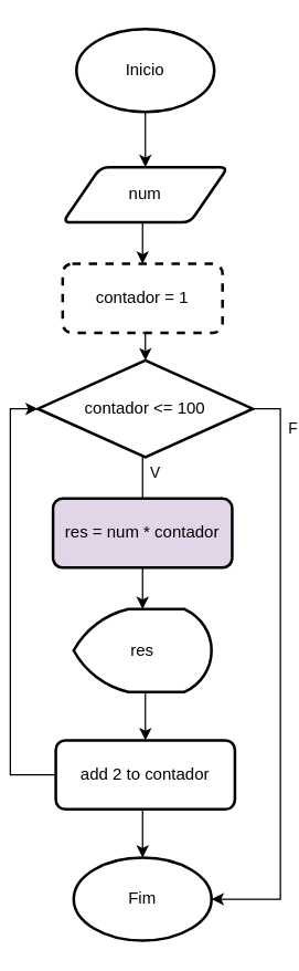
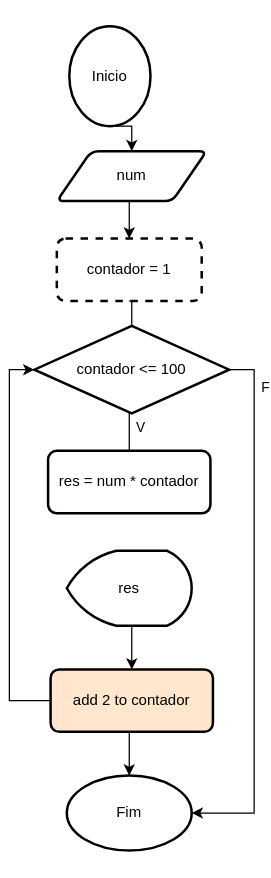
- <mxCell id="3" value="Inicio" style="strokeWidth=2;html=1;shape=mxgraph.flowchart.start_1;whiteSpace=wrap;" vertex="1" parent="1"><mxGeometry x="48" y="20" width="100" height="60" as="geometry" /></mxCell>
+ <mxCell id="3" value="Inicio" style="strokeWidth=2;html=1;shape=mxgraph.flowchart.start_1;whiteSpace=wrap;" vertex="1" parent="1"><mxGeometry x="48" y="20" width="65" height="80" as="geometry" /></mxCell>
- <mxCell id="18" style="edgeStyle=orthogonalEdgeStyle;rounded=0;orthogonalLoop=1;jettySize=auto;html=1;exitX=0.5;exitY=1;exitDx=0;exitDy=0;entryX=0.5;entryY=0;entryDx=0;entryDy=0;entryPerimeter=0;" edge="1" parent="1" source="7" target="10"><mxGeometry relative="1" as="geometry" /></mxCell>
+ <mxCell id="18" style="edgeStyle=orthogonalEdgeStyle;rounded=0;orthogonalLoop=1;jettySize=auto;html=1;exitX=0.5;exitY=1;exitDx=0;exitDy=0;entryX=0.5;entryY=0;entryDx=0;entryDy=0;entryPerimeter=0;endArrow=none;" edge="1" parent="1" source="7" target="10"><mxGeometry relative="1" as="geometry" /></mxCell>
- <mxCell id="11" value="res = num * contador" style="rounded=1;whiteSpace=wrap;html=1;absoluteArcSize=1;arcSize=14;strokeWidth=2;fillColor=#e1d5e7;" vertex="1" parent="1"><mxGeometry x="31" y="360" width="130" height="50" as="geometry" /></mxCell>
+ <mxCell id="11" value="res = num * contador" style="rounded=1;whiteSpace=wrap;html=1;absoluteArcSize=1;arcSize=14;strokeWidth=2;" vertex="1" parent="1"><mxGeometry x="31" y="360" width="130" height="50" as="geometry" /></mxCell>
- <mxCell id="19" style="edgeStyle=orthogonalEdgeStyle;rounded=0;orthogonalLoop=1;jettySize=auto;html=1;exitX=0.5;exitY=1;exitDx=0;exitDy=0;entryX=0.5;entryY=0;entryDx=0;entryDy=0;entryPerimeter=0;" edge="1" parent="1" source="11" target="13"><mxGeometry relative="1" as="geometry" /></mxCell>
- <mxCell id="14" value="add 2 to contador" style="rounded=1;whiteSpace=wrap;html=1;absoluteArcSize=1;arcSize=14;strokeWidth=2;" vertex="1" parent="1"><mxGeometry x="33" y="535" width="130" height="50" as="geometry" /></mxCell>
+ <mxCell id="14" value="add 2 to contador" style="rounded=1;whiteSpace=wrap;html=1;absoluteArcSize=1;arcSize=14;strokeWidth=2;fillColor=#ffe6cc;" vertex="1" parent="1"><mxGeometry x="33" y="535" width="130" height="50" as="geometry" /></mxCell>
